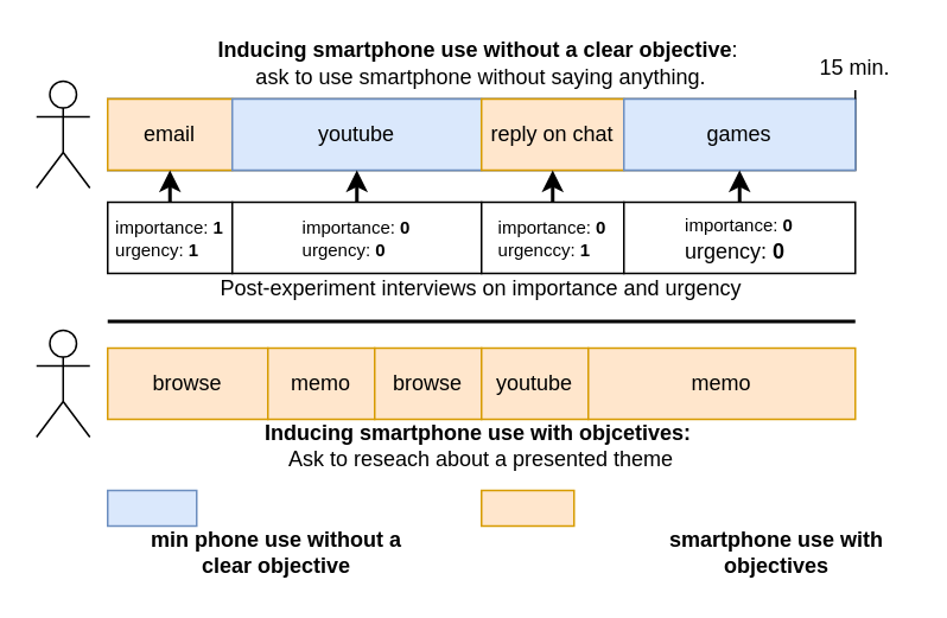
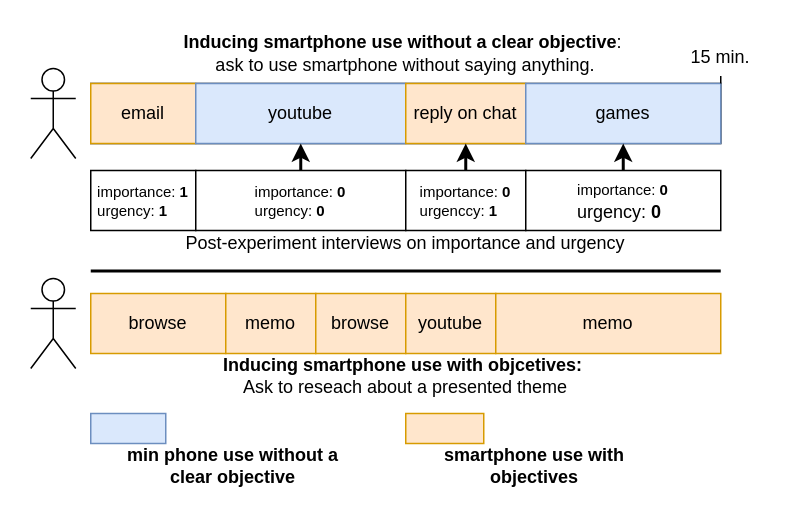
- <mxCell id="16" style="edgeStyle=orthogonalEdgeStyle;curved=1;rounded=0;orthogonalLoop=1;jettySize=auto;html=1;exitX=0.5;exitY=0;exitDx=0;exitDy=0;entryX=0.5;entryY=1;entryDx=0;entryDy=0;strokeWidth=2;fontSize=12;elbow=vertical;" edge="1" parent="1" source="17" target="7"><mxGeometry relative="1" as="geometry" /></mxCell>
- <mxCell id="30" value="&lt;b&gt;smartphone use with objectives&lt;/b&gt;" style="text;html=1;strokeColor=none;fillColor=none;align=center;verticalAlign=middle;whiteSpace=wrap;rounded=0;fontSize=12;" vertex="1" parent="1"><mxGeometry x="372" y="295" width="128" height="30" as="geometry" /></mxCell>
+ <mxCell id="30" value="&lt;b&gt;smartphone use with objectives&lt;/b&gt;" style="text;html=1;strokeColor=none;fillColor=none;align=center;verticalAlign=middle;whiteSpace=wrap;rounded=0;fontSize=12;" vertex="1" parent="1"><mxGeometry x="292" y="295" width="128" height="30" as="geometry" /></mxCell>
